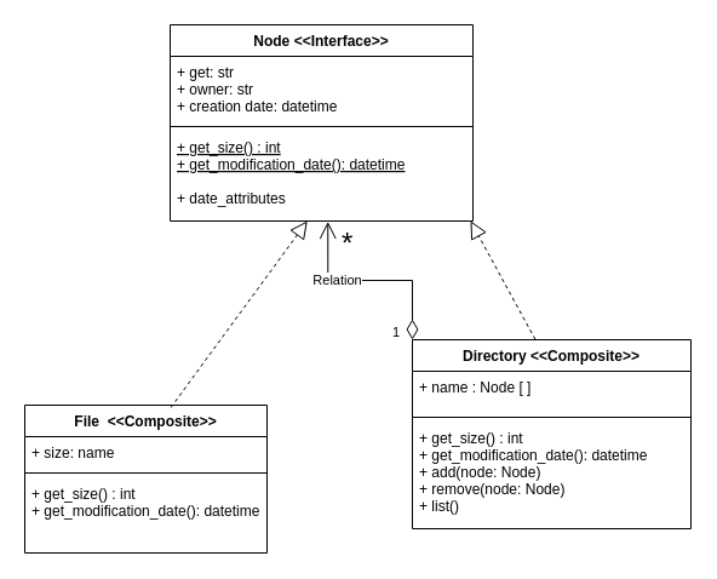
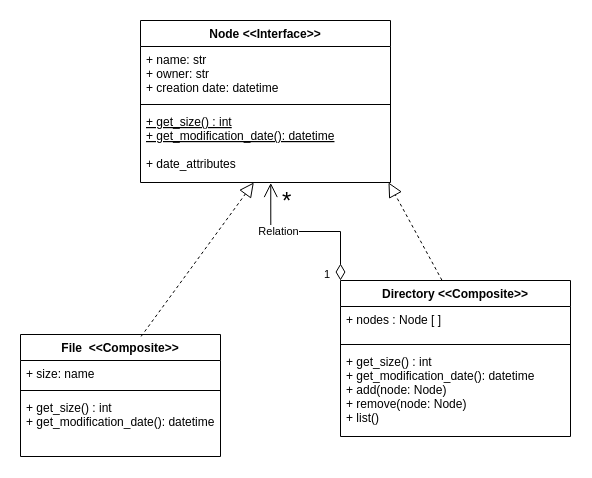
- <mxCell id="3" value="+ get: str&#10;+ owner: str&#10;+ creation date: datetime" style="text;strokeColor=none;fillColor=none;align=left;verticalAlign=top;spacingLeft=4;spacingRight=4;overflow=hidden;rotatable=0;points=[[0,0.5],[1,0.5]];portConstraint=eastwest;" vertex="1" parent="2"><mxGeometry y="26" width="250" height="54" as="geometry" /></mxCell>
+ <mxCell id="3" value="+ name: str&#10;+ owner: str&#10;+ creation date: datetime" style="text;strokeColor=none;fillColor=none;align=left;verticalAlign=top;spacingLeft=4;spacingRight=4;overflow=hidden;rotatable=0;points=[[0,0.5],[1,0.5]];portConstraint=eastwest;" vertex="1" parent="2"><mxGeometry y="26" width="250" height="54" as="geometry" /></mxCell>
- <mxCell id="12" value="+ name : Node [ ]" style="text;strokeColor=none;fillColor=none;align=left;verticalAlign=top;spacingLeft=4;spacingRight=4;overflow=hidden;rotatable=0;points=[[0,0.5],[1,0.5]];portConstraint=eastwest;" vertex="1" parent="11"><mxGeometry y="26" width="230" height="34" as="geometry" /></mxCell>
+ <mxCell id="12" value="+ nodes : Node [ ]" style="text;strokeColor=none;fillColor=none;align=left;verticalAlign=top;spacingLeft=4;spacingRight=4;overflow=hidden;rotatable=0;points=[[0,0.5],[1,0.5]];portConstraint=eastwest;" vertex="1" parent="11"><mxGeometry y="26" width="230" height="34" as="geometry" /></mxCell>
